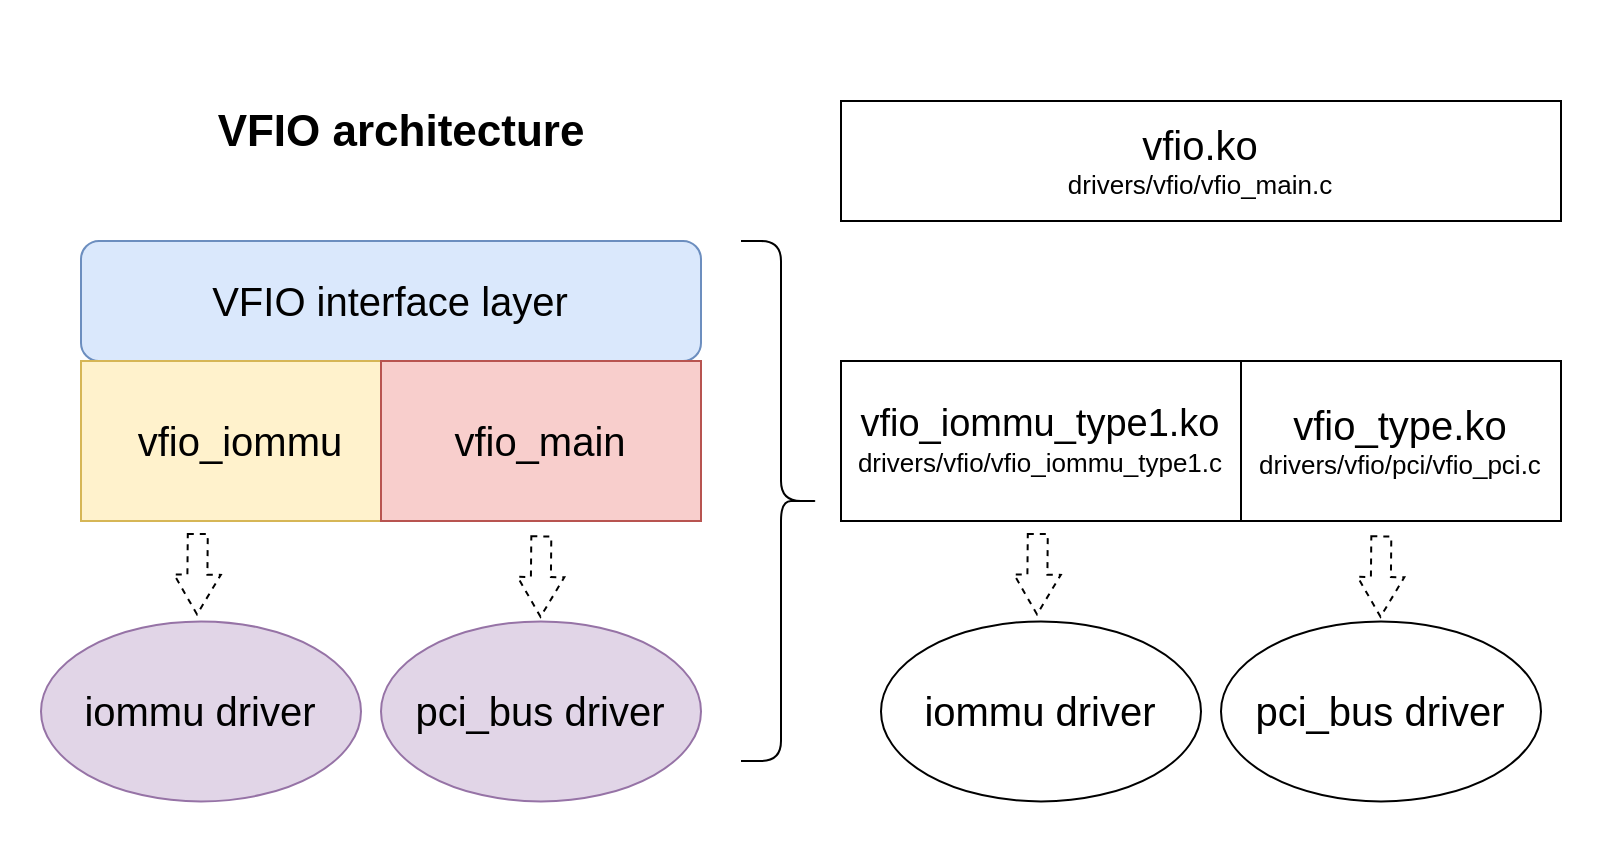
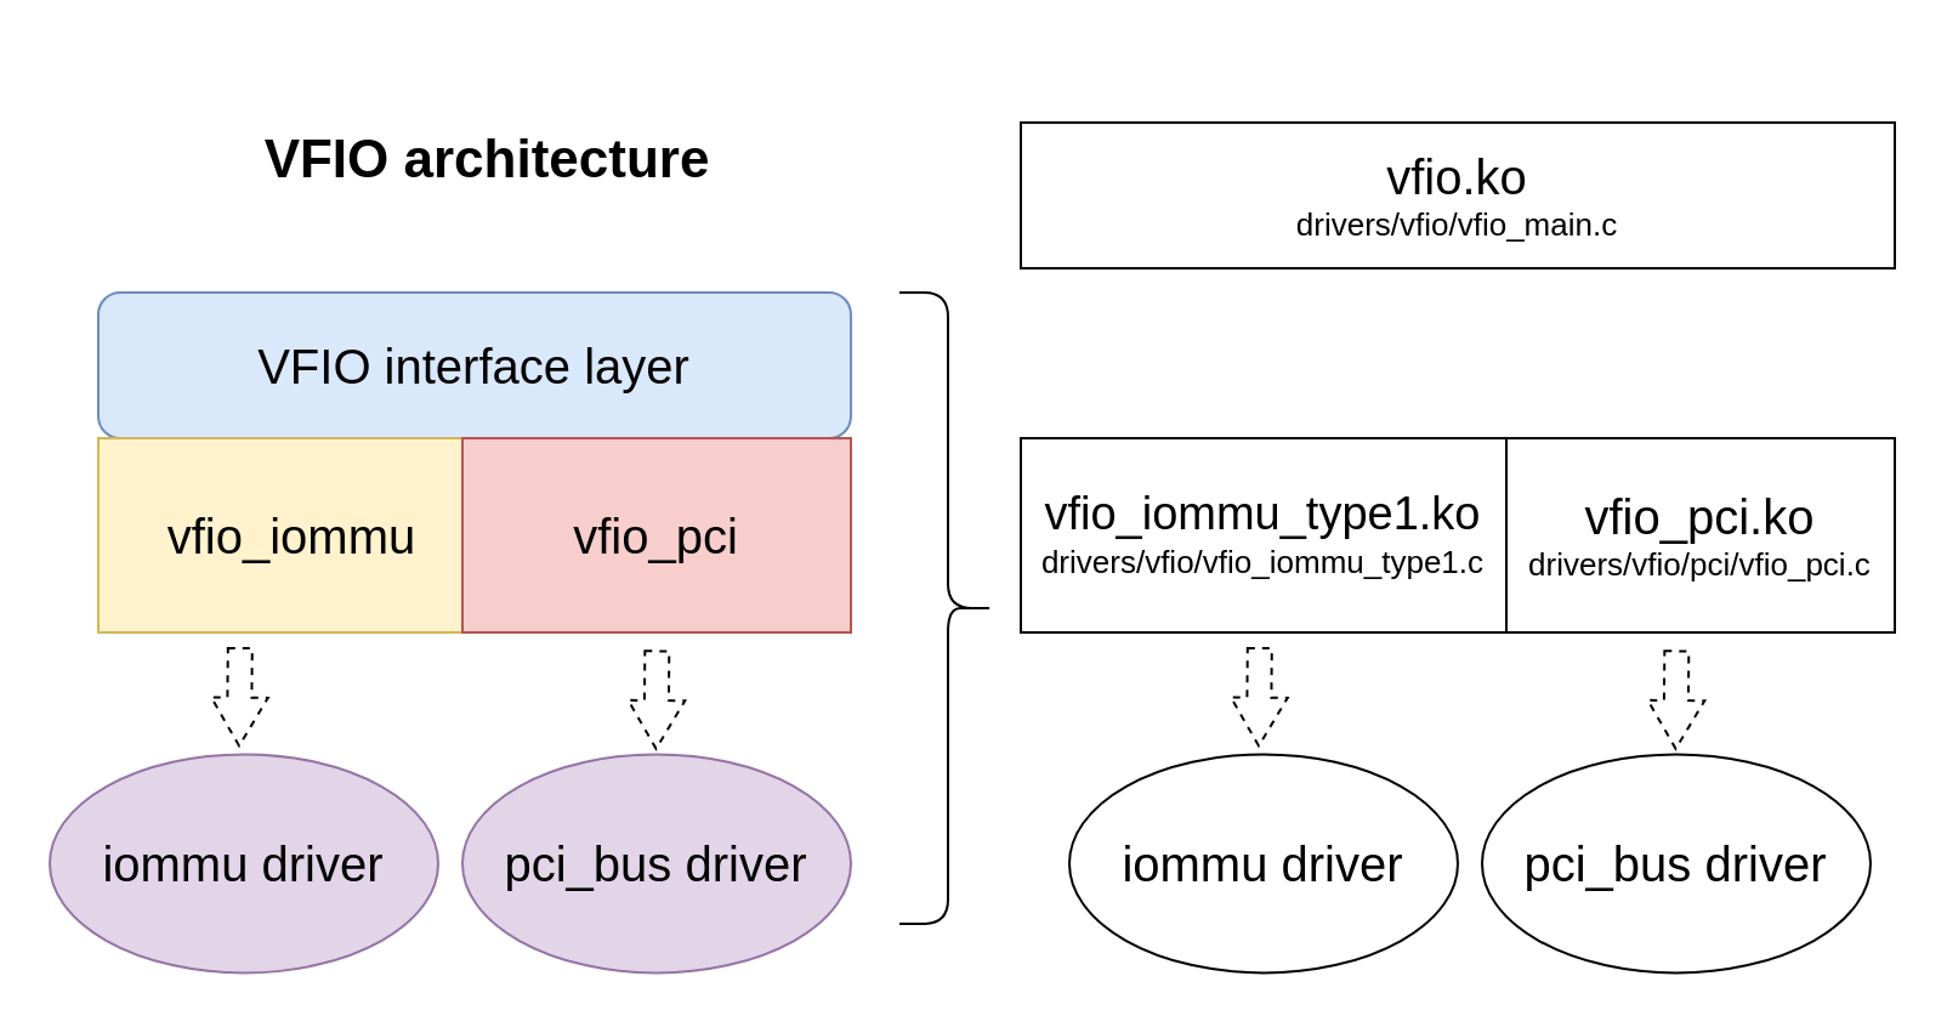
- <mxCell id="4" value="&lt;font style=&quot;&quot;&gt;&lt;span style=&quot;font-size: 20px;&quot;&gt;vfio_main&lt;/span&gt;&lt;br&gt;&lt;/font&gt;" style="rounded=0;whiteSpace=wrap;html=1;fillColor=#f8cecc;strokeColor=#b85450;" vertex="1" parent="1"><mxGeometry x="190" y="180" width="160" height="80" as="geometry" /></mxCell>
+ <mxCell id="4" value="&lt;font style=&quot;&quot;&gt;&lt;span style=&quot;font-size: 20px;&quot;&gt;vfio_pci&lt;/span&gt;&lt;br&gt;&lt;/font&gt;" style="rounded=0;whiteSpace=wrap;html=1;fillColor=#f8cecc;strokeColor=#b85450;" vertex="1" parent="1"><mxGeometry x="190" y="180" width="160" height="80" as="geometry" /></mxCell>
- <mxCell id="12" value="&lt;font style=&quot;&quot;&gt;&lt;span style=&quot;font-size: 20px;&quot;&gt;vfio_type.ko&lt;/span&gt;&lt;br&gt;&lt;font style=&quot;font-size: 13px;&quot;&gt;drivers/vfio/pci/vfio_pci.c&lt;/font&gt;&lt;br&gt;&lt;/font&gt;" style="rounded=0;whiteSpace=wrap;html=1;" vertex="1" parent="1"><mxGeometry x="620" y="180" width="160" height="80" as="geometry" /></mxCell>
+ <mxCell id="12" value="&lt;font style=&quot;&quot;&gt;&lt;span style=&quot;font-size: 20px;&quot;&gt;vfio_pci.ko&lt;/span&gt;&lt;br&gt;&lt;font style=&quot;font-size: 13px;&quot;&gt;drivers/vfio/pci/vfio_pci.c&lt;/font&gt;&lt;br&gt;&lt;/font&gt;" style="rounded=0;whiteSpace=wrap;html=1;" vertex="1" parent="1"><mxGeometry x="620" y="180" width="160" height="80" as="geometry" /></mxCell>
